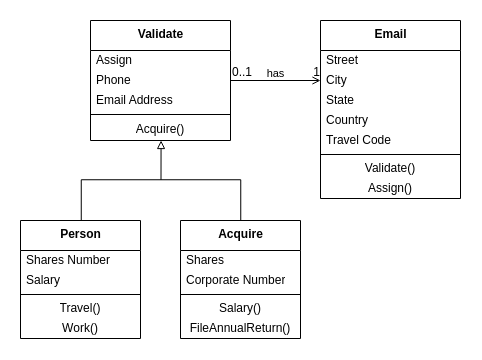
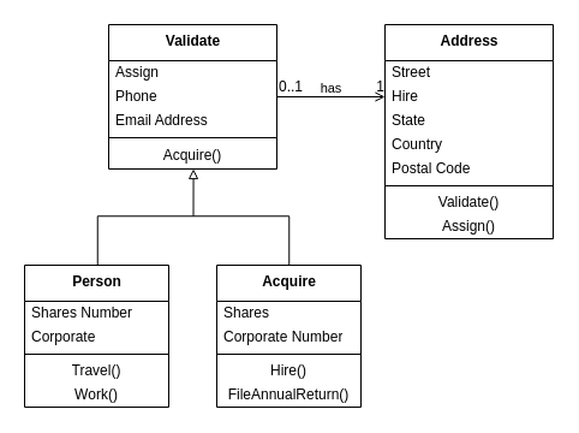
- <mxCell id="23" value="&lt;b&gt;Email&lt;/b&gt;" style="swimlane;fontStyle=0;align=center;verticalAlign=top;childLayout=stackLayout;horizontal=1;startSize=30;horizontalStack=0;resizeParent=1;resizeParentMax=0;resizeLast=0;collapsible=0;marginBottom=0;html=1;" vertex="1" parent="1"><mxGeometry x="320" y="20" width="140" height="178" as="geometry" /></mxCell>
+ <mxCell id="23" value="&lt;b&gt;Address&lt;/b&gt;" style="swimlane;fontStyle=0;align=center;verticalAlign=top;childLayout=stackLayout;horizontal=1;startSize=30;horizontalStack=0;resizeParent=1;resizeParentMax=0;resizeLast=0;collapsible=0;marginBottom=0;html=1;" vertex="1" parent="1"><mxGeometry x="320" y="20" width="140" height="178" as="geometry" /></mxCell>
- <mxCell id="25" value="City" style="text;html=1;strokeColor=none;fillColor=none;align=left;verticalAlign=middle;spacingLeft=4;spacingRight=4;overflow=hidden;rotatable=0;points=[[0,0.5],[1,0.5]];portConstraint=eastwest;" vertex="1" parent="23"><mxGeometry y="50" width="140" height="20" as="geometry" /></mxCell>
+ <mxCell id="25" value="Hire" style="text;html=1;strokeColor=none;fillColor=none;align=left;verticalAlign=middle;spacingLeft=4;spacingRight=4;overflow=hidden;rotatable=0;points=[[0,0.5],[1,0.5]];portConstraint=eastwest;" vertex="1" parent="23"><mxGeometry y="50" width="140" height="20" as="geometry" /></mxCell>
- <mxCell id="28" value="Travel Code" style="text;html=1;strokeColor=none;fillColor=none;align=left;verticalAlign=middle;spacingLeft=4;spacingRight=4;overflow=hidden;rotatable=0;points=[[0,0.5],[1,0.5]];portConstraint=eastwest;" vertex="1" parent="23"><mxGeometry y="110" width="140" height="20" as="geometry" /></mxCell>
+ <mxCell id="28" value="Postal Code" style="text;html=1;strokeColor=none;fillColor=none;align=left;verticalAlign=middle;spacingLeft=4;spacingRight=4;overflow=hidden;rotatable=0;points=[[0,0.5],[1,0.5]];portConstraint=eastwest;" vertex="1" parent="23"><mxGeometry y="110" width="140" height="20" as="geometry" /></mxCell>
- <mxCell id="10" value="Salary" style="text;html=1;strokeColor=none;fillColor=none;align=left;verticalAlign=middle;spacingLeft=4;spacingRight=4;overflow=hidden;rotatable=0;points=[[0,0.5],[1,0.5]];portConstraint=eastwest;" vertex="1" parent="8"><mxGeometry y="50" width="120" height="20" as="geometry" /></mxCell>
+ <mxCell id="10" value="Corporate" style="text;html=1;strokeColor=none;fillColor=none;align=left;verticalAlign=middle;spacingLeft=4;spacingRight=4;overflow=hidden;rotatable=0;points=[[0,0.5],[1,0.5]];portConstraint=eastwest;" vertex="1" parent="8"><mxGeometry y="50" width="120" height="20" as="geometry" /></mxCell>
- <mxCell id="18" value="Salary()" style="text;html=1;strokeColor=none;fillColor=none;align=center;verticalAlign=middle;spacingLeft=4;spacingRight=4;overflow=hidden;rotatable=0;points=[[0,0.5],[1,0.5]];portConstraint=eastwest;" vertex="1" parent="14"><mxGeometry y="78" width="120" height="20" as="geometry" /></mxCell>
+ <mxCell id="18" value="Hire()" style="text;html=1;strokeColor=none;fillColor=none;align=center;verticalAlign=middle;spacingLeft=4;spacingRight=4;overflow=hidden;rotatable=0;points=[[0,0.5],[1,0.5]];portConstraint=eastwest;" vertex="1" parent="14"><mxGeometry y="78" width="120" height="20" as="geometry" /></mxCell>
